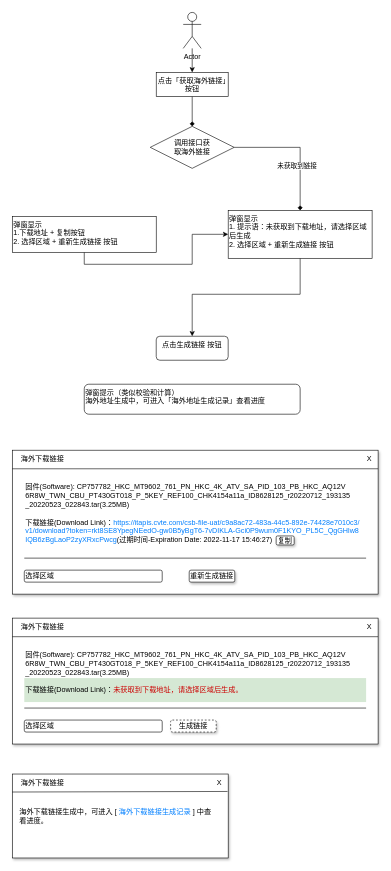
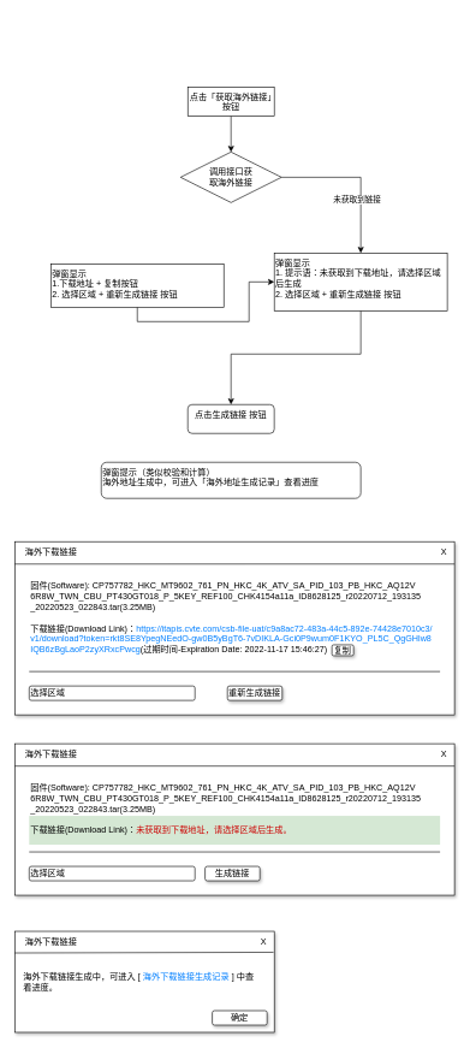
- <mxCell id="3" value="Actor" style="shape=umlActor;verticalLabelPosition=bottom;verticalAlign=top;html=1;outlineConnect=0;" parent="1" vertex="1"><mxGeometry x="305" y="20" width="30" height="60" as="geometry" /></mxCell>
- <mxCell id="2" value="" style="edgeStyle=orthogonalEdgeStyle;rounded=0;orthogonalLoop=1;jettySize=auto;html=1;" parent="1" source="3" target="5" edge="1"><mxGeometry relative="1" as="geometry" /></mxCell>
- <mxCell id="4" value="" style="edgeStyle=orthogonalEdgeStyle;rounded=0;orthogonalLoop=1;jettySize=auto;html=1;endArrow=diamond;" parent="1" source="5" target="8" edge="1"><mxGeometry relative="1" as="geometry" /></mxCell>
+ <mxCell id="4" value="" style="edgeStyle=orthogonalEdgeStyle;rounded=0;orthogonalLoop=1;jettySize=auto;html=1;" parent="1" source="5" target="8" edge="1"><mxGeometry relative="1" as="geometry" /></mxCell>
- <mxCell id="6" value="" style="edgeStyle=orthogonalEdgeStyle;rounded=0;orthogonalLoop=1;jettySize=auto;html=1;exitX=1;exitY=0.5;exitDx=0;exitDy=0;endArrow=diamond;" parent="1" source="8" target="10" edge="1"><mxGeometry relative="1" as="geometry" /></mxCell>
+ <mxCell id="6" value="" style="edgeStyle=orthogonalEdgeStyle;rounded=0;orthogonalLoop=1;jettySize=auto;html=1;exitX=1;exitY=0.5;exitDx=0;exitDy=0;" parent="1" source="8" target="10" edge="1"><mxGeometry relative="1" as="geometry" /></mxCell>
- <mxCell id="12" value="弹窗显示 &lt;br&gt;1.下载地址 + 复制按钮&lt;br&gt;&lt;div style=&quot;&quot;&gt;&lt;span style=&quot;background-color: initial;&quot;&gt;2. 选择区域 + 重新生成链接 按钮&lt;/span&gt;&lt;/div&gt;" style="whiteSpace=wrap;html=1;verticalAlign=top;align=left;" parent="1" vertex="1"><mxGeometry x="20" y="360" width="240" height="60" as="geometry" /></mxCell>
+ <mxCell id="12" value="弹窗显示 &lt;br&gt;1.下载地址 + 复制按钮&lt;br&gt;&lt;div style=&quot;&quot;&gt;&lt;span style=&quot;background-color: initial;&quot;&gt;2. 选择区域 + 重新生成链接 按钮&lt;/span&gt;&lt;/div&gt;" style="whiteSpace=wrap;html=1;verticalAlign=top;align=left;" parent="1" vertex="1"><mxGeometry x="70" y="365" width="240" height="60" as="geometry" /></mxCell>
- <mxCell id="38" value="生成链接" style="rounded=1;whiteSpace=wrap;html=1;shadow=1;dashed=1;" vertex="1" parent="1"><mxGeometry x="284" y="1200" width="76" height="20" as="geometry" /></mxCell>
+ <mxCell id="38" value="生成链接" style="rounded=1;whiteSpace=wrap;html=1;shadow=1;" vertex="1" parent="1"><mxGeometry x="284" y="1200" width="76" height="20" as="geometry" /></mxCell>
+ <mxCell id="27" value="确定" style="rounded=1;whiteSpace=wrap;html=1;shadow=1;" parent="1" vertex="1"><mxGeometry x="294" y="1400" width="76" height="20" as="geometry" /></mxCell>
